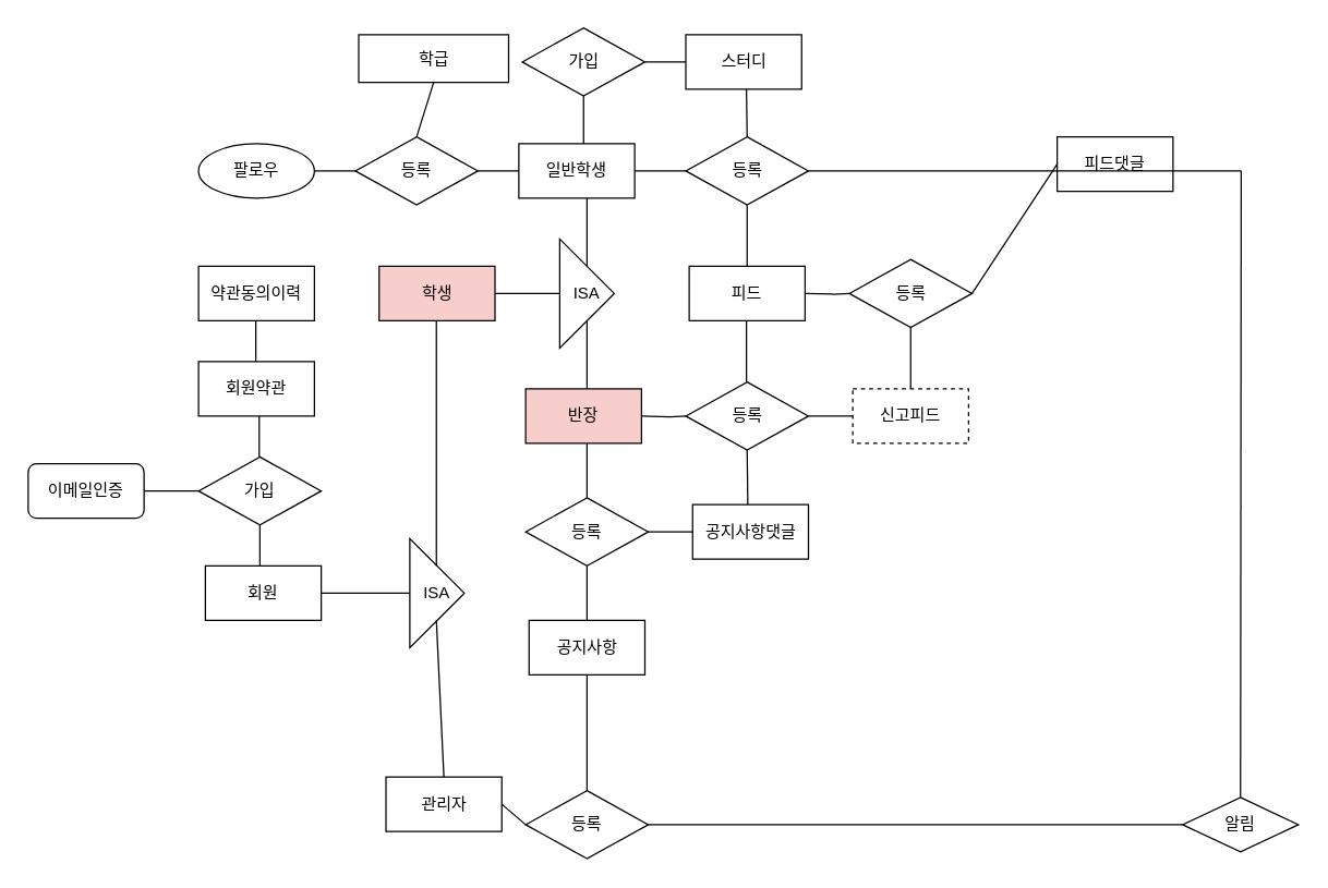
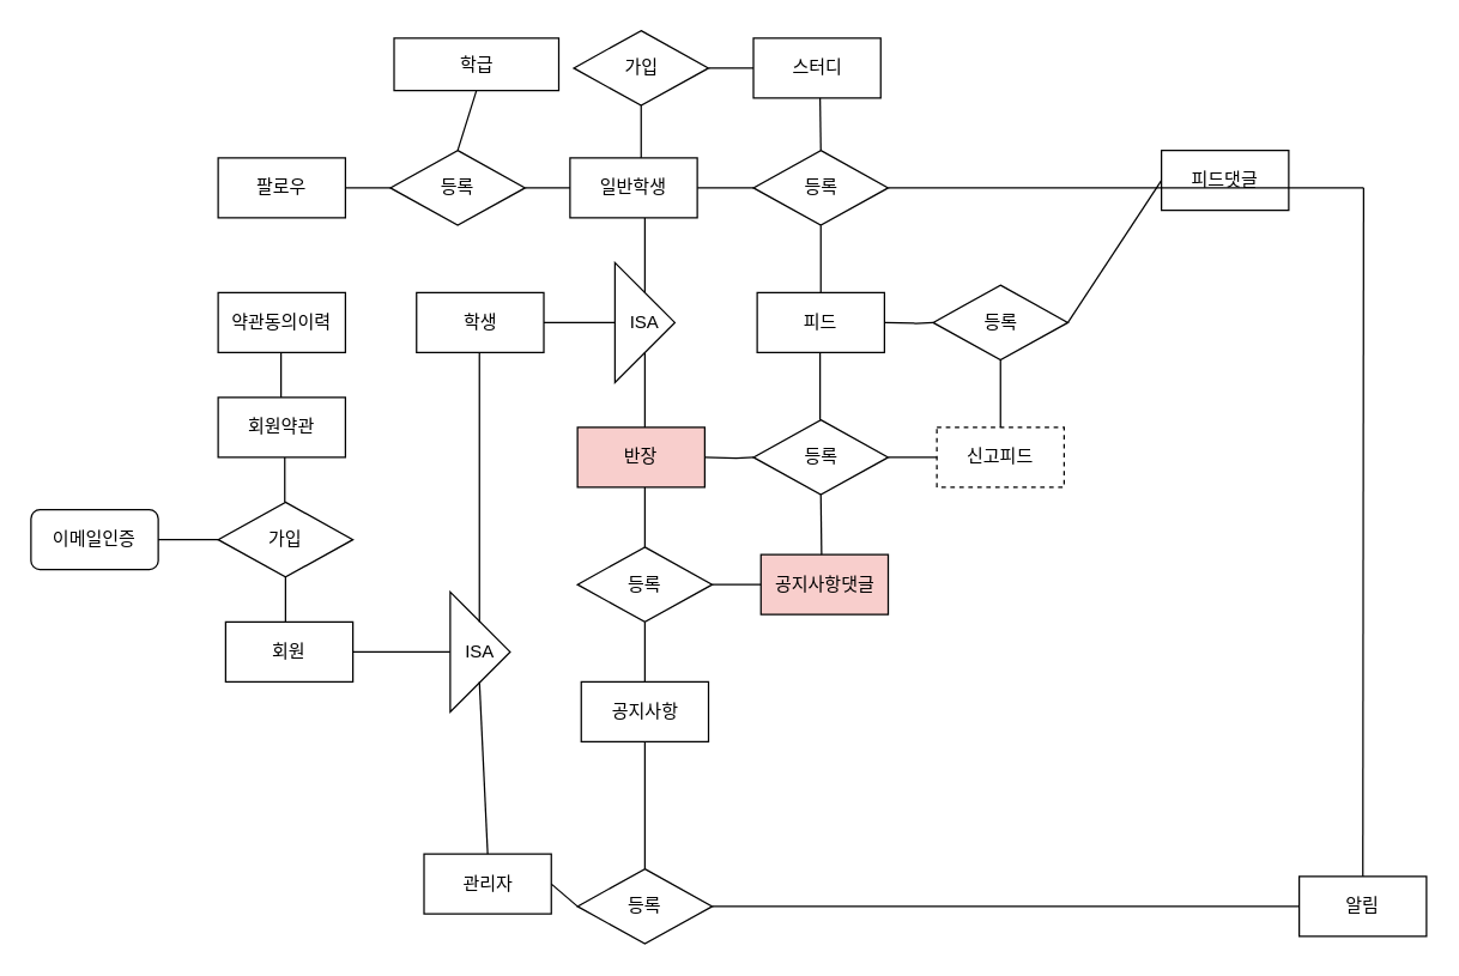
- <mxCell id="10" value="팔로우" style="ellipse;whiteSpace=wrap;html=1;" vertex="1" parent="1"><mxGeometry x="145" y="105" width="85" height="40" as="geometry" /></mxCell>
+ <mxCell id="10" value="팔로우" style="rounded=0;whiteSpace=wrap;html=1;" vertex="1" parent="1"><mxGeometry x="145" y="105" width="85" height="40" as="geometry" /></mxCell>
- <mxCell id="19" value="학생" style="rounded=0;whiteSpace=wrap;html=1;fillColor=#f8cecc;" vertex="1" parent="1"><mxGeometry x="277.5" y="195" width="85" height="40" as="geometry" /></mxCell>
+ <mxCell id="19" value="학생" style="rounded=0;whiteSpace=wrap;html=1;" vertex="1" parent="1"><mxGeometry x="277.5" y="195" width="85" height="40" as="geometry" /></mxCell>
- <mxCell id="11" value="공지사항댓글" style="rounded=0;whiteSpace=wrap;html=1;" vertex="1" parent="1"><mxGeometry x="507.5" y="370" width="85" height="40" as="geometry" /></mxCell>
+ <mxCell id="11" value="공지사항댓글" style="rounded=0;whiteSpace=wrap;html=1;fillColor=#f8cecc;" vertex="1" parent="1"><mxGeometry x="507.5" y="370" width="85" height="40" as="geometry" /></mxCell>
- <mxCell id="6" value="알림" style="rhombus;whiteSpace=wrap;html=1;" vertex="1" parent="1"><mxGeometry x="867" y="585" width="85" height="40" as="geometry" /></mxCell>
+ <mxCell id="6" value="알림" style="rounded=0;whiteSpace=wrap;html=1;" vertex="1" parent="1"><mxGeometry x="867" y="585" width="85" height="40" as="geometry" /></mxCell>
